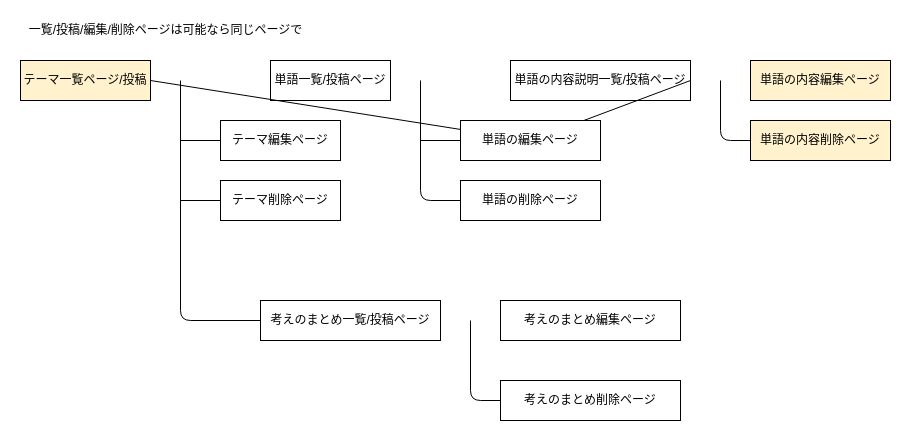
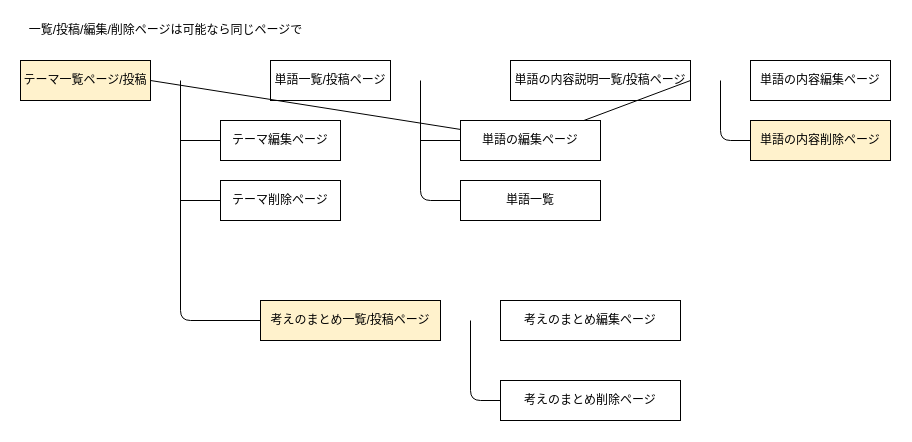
- <mxCell id="19" value="単語の内容編集ページ" style="rounded=0;whiteSpace=wrap;html=1;fillColor=#fff2cc;" vertex="1" parent="1"><mxGeometry x="750" y="60" width="140" height="40" as="geometry" /></mxCell>
+ <mxCell id="19" value="単語の内容編集ページ" style="rounded=0;whiteSpace=wrap;html=1;" vertex="1" parent="1"><mxGeometry x="750" y="60" width="140" height="40" as="geometry" /></mxCell>
- <mxCell id="17" value="単語の削除ページ" style="rounded=0;whiteSpace=wrap;html=1;" vertex="1" parent="1"><mxGeometry x="460" y="180" width="140" height="40" as="geometry" /></mxCell>
+ <mxCell id="17" value="単語一覧" style="rounded=0;whiteSpace=wrap;html=1;" vertex="1" parent="1"><mxGeometry x="460" y="180" width="140" height="40" as="geometry" /></mxCell>
- <mxCell id="6" value="考えのまとめ一覧/投稿ページ" style="rounded=0;whiteSpace=wrap;html=1;" vertex="1" parent="1"><mxGeometry x="260" y="300" width="180" height="40" as="geometry" /></mxCell>
+ <mxCell id="6" value="考えのまとめ一覧/投稿ページ" style="rounded=0;whiteSpace=wrap;html=1;fillColor=#fff2cc;" vertex="1" parent="1"><mxGeometry x="260" y="300" width="180" height="40" as="geometry" /></mxCell>
